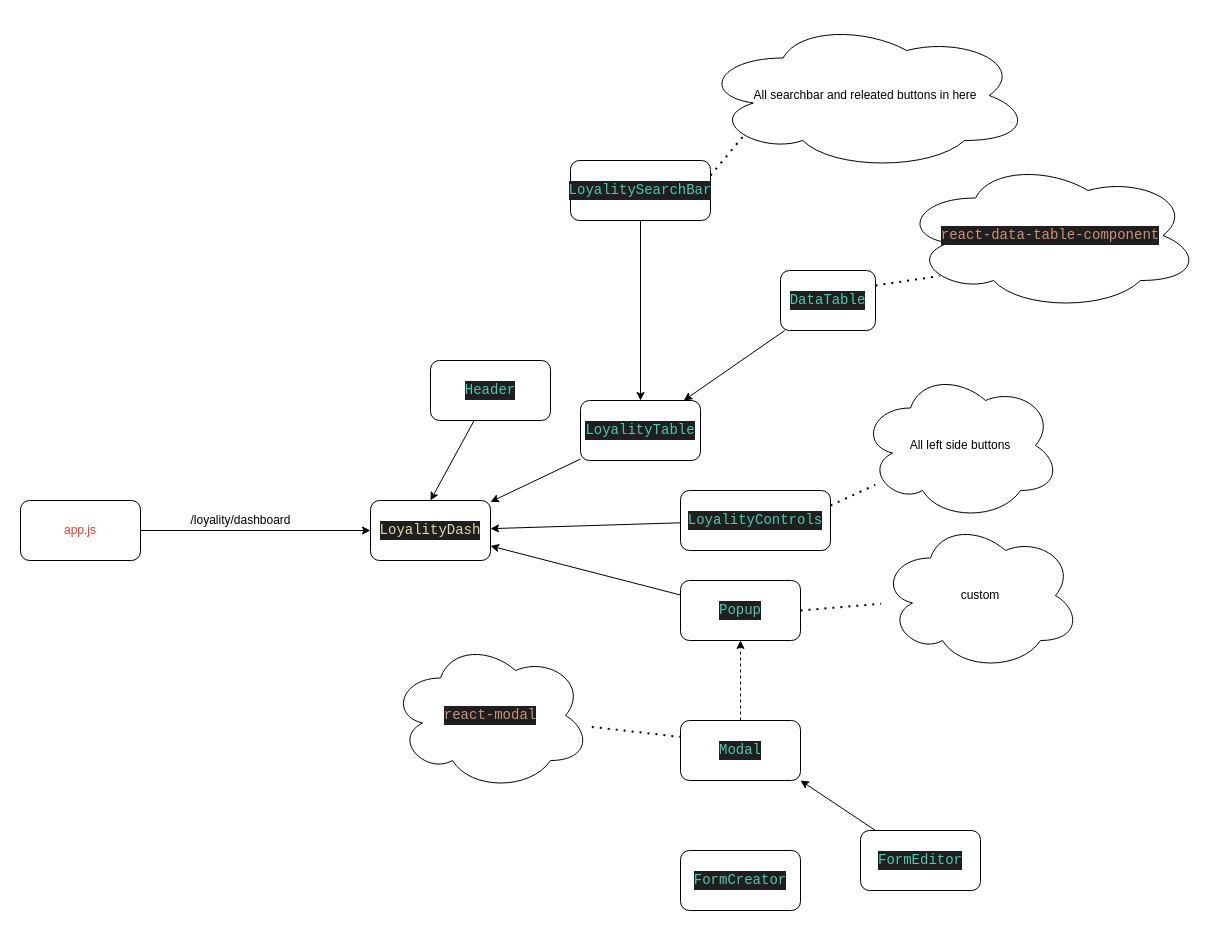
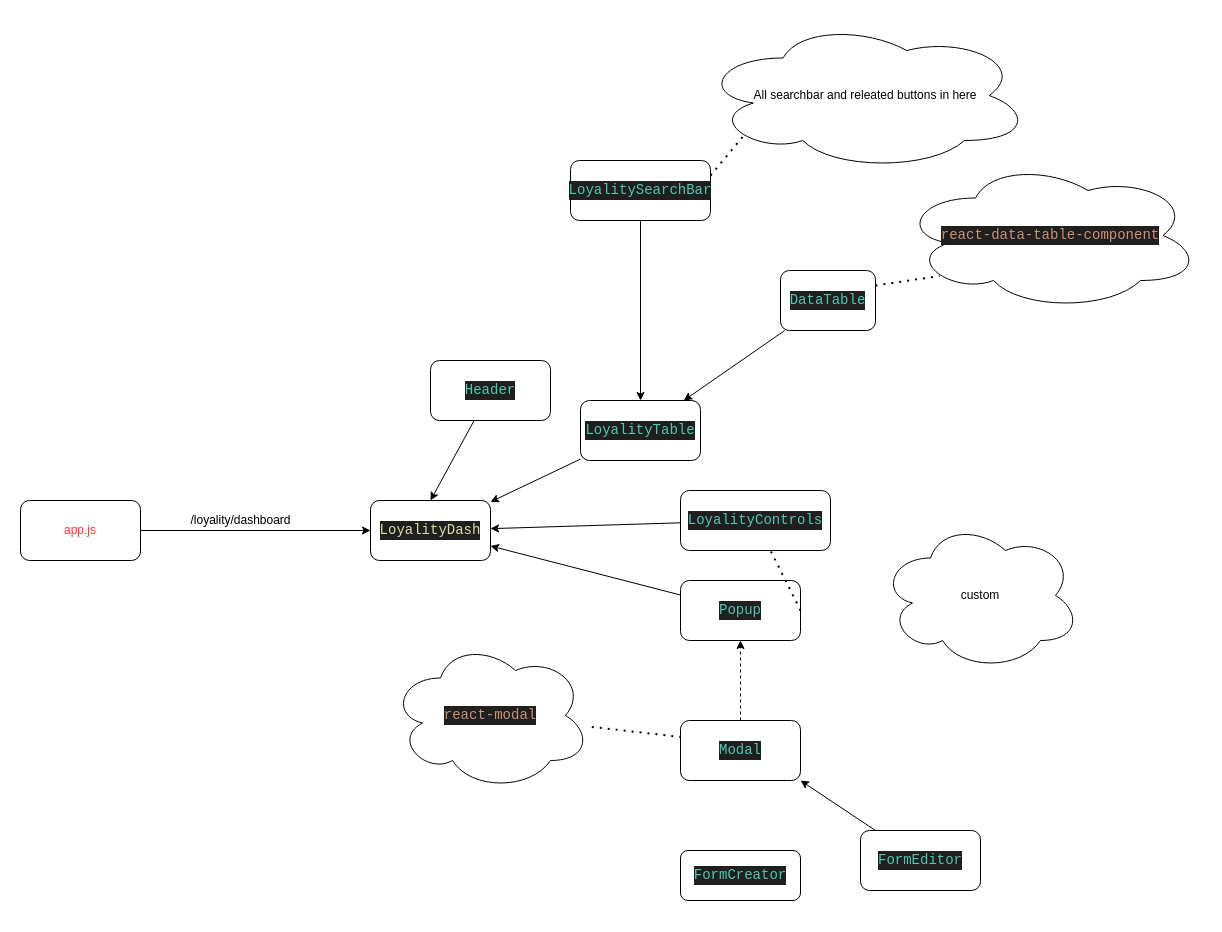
- <mxCell id="24" value="All left side buttons" style="ellipse;shape=cloud;whiteSpace=wrap;html=1;" parent="23" vertex="1"><mxGeometry width="200" height="150" as="geometry" /></mxCell>
- <mxCell id="25" value="" style="endArrow=none;dashed=1;html=1;dashPattern=1 3;strokeWidth=2;exitX=1;exitY=0.25;exitDx=0;exitDy=0;" parent="23" source="14" target="24" edge="1"><mxGeometry width="50" height="50" relative="1" as="geometry"><mxPoint x="50" y="-75" as="sourcePoint" /><mxPoint x="96.8" y="-84.5" as="targetPoint" /></mxGeometry></mxCell>
- <mxCell id="33" value="" style="endArrow=none;dashed=1;html=1;dashPattern=1 3;strokeWidth=2;exitX=1;exitY=0.5;exitDx=0;exitDy=0;" parent="1" source="22" target="32" edge="1"><mxGeometry width="50" height="50" relative="1" as="geometry"><mxPoint x="1100" y="375" as="sourcePoint" /><mxPoint x="1146.8" y="365.5" as="targetPoint" /></mxGeometry></mxCell>
+ <mxCell id="33" value="" style="endArrow=none;dashed=1;html=1;dashPattern=1 3;strokeWidth=2;exitX=1;exitY=0.5;exitDx=0;exitDy=0;" parent="1" source="22" target="14" edge="1"><mxGeometry width="50" height="50" relative="1" as="geometry"><mxPoint x="1100" y="375" as="sourcePoint" /><mxPoint x="1146.8" y="365.5" as="targetPoint" /></mxGeometry></mxCell>
- <mxCell id="30" value="&lt;div style=&quot;color: rgb(204, 204, 204); background-color: rgb(31, 31, 31); font-family: Consolas, &amp;quot;Courier New&amp;quot;, monospace; font-size: 14px; line-height: 19px;&quot;&gt;&lt;span style=&quot;color: #4ec9b0;&quot;&gt;FormCreator&lt;/span&gt;&lt;/div&gt;" style="whiteSpace=wrap;html=1;rounded=1;" parent="1" vertex="1"><mxGeometry x="680" y="850" width="120" height="60" as="geometry" /></mxCell>
+ <mxCell id="30" value="&lt;div style=&quot;color: rgb(204, 204, 204); background-color: rgb(31, 31, 31); font-family: Consolas, &amp;quot;Courier New&amp;quot;, monospace; font-size: 14px; line-height: 19px;&quot;&gt;&lt;span style=&quot;color: #4ec9b0;&quot;&gt;FormCreator&lt;/span&gt;&lt;/div&gt;" style="whiteSpace=wrap;html=1;rounded=1;" parent="1" vertex="1"><mxGeometry x="680" y="850" width="120" height="50" as="geometry" /></mxCell>
